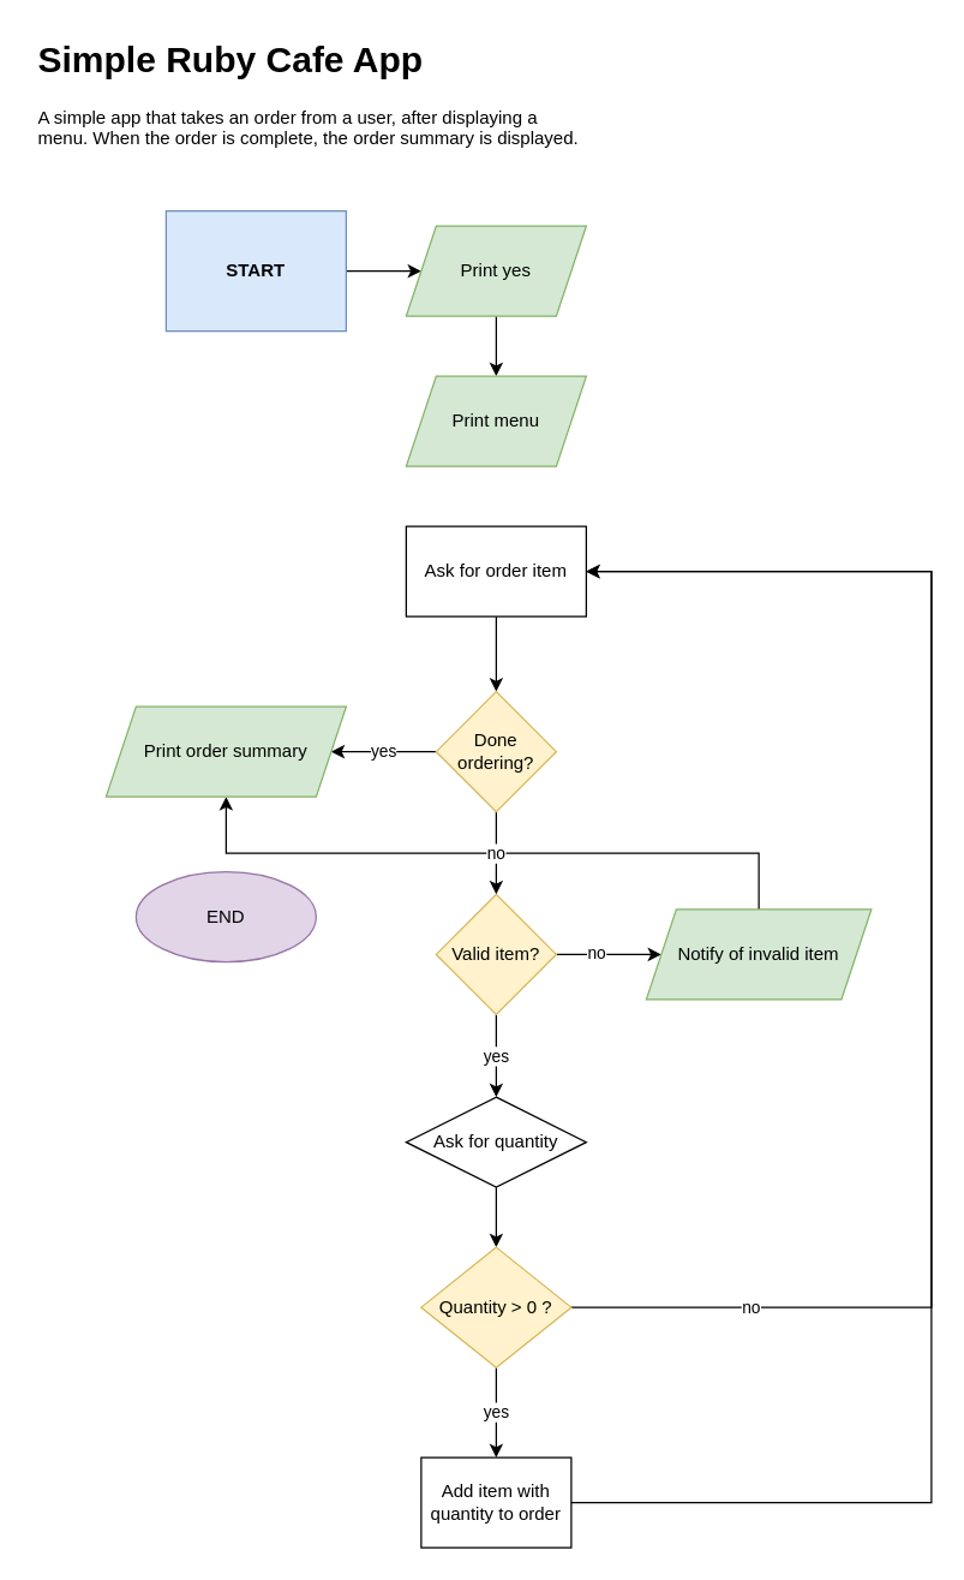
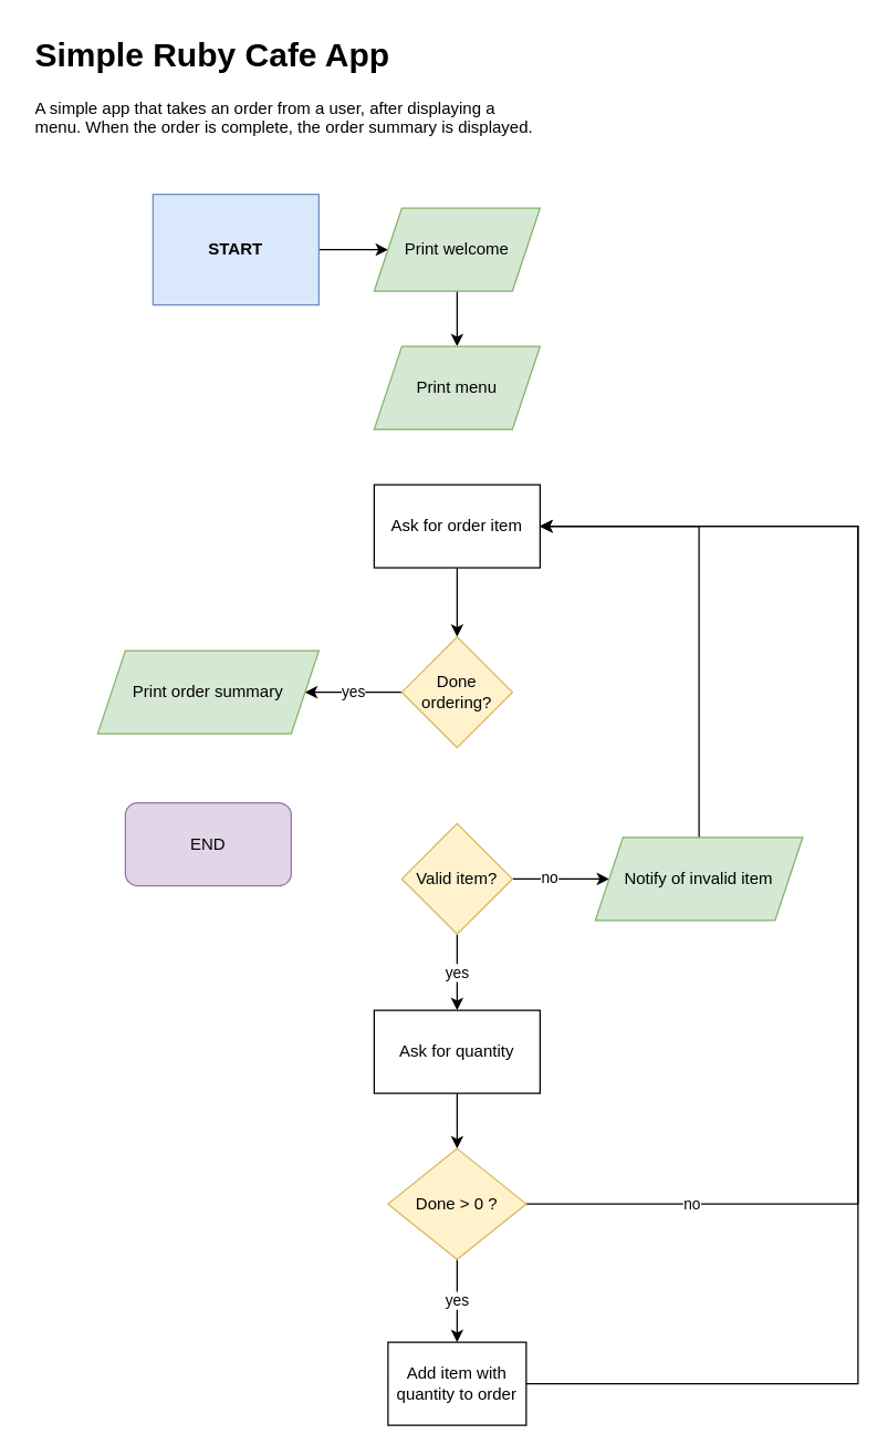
- <mxCell id="6" value="Print yes" style="shape=parallelogram;perimeter=parallelogramPerimeter;whiteSpace=wrap;html=1;fixedSize=1;fillColor=#d5e8d4;strokeColor=#82b366;" vertex="1" parent="1"><mxGeometry x="270" y="150" width="120" height="60" as="geometry" /></mxCell>
+ <mxCell id="6" value="Print welcome" style="shape=parallelogram;perimeter=parallelogramPerimeter;whiteSpace=wrap;html=1;fixedSize=1;fillColor=#d5e8d4;strokeColor=#82b366;" vertex="1" parent="1"><mxGeometry x="270" y="150" width="120" height="60" as="geometry" /></mxCell>
- <mxCell id="16" value="no" style="edgeStyle=orthogonalEdgeStyle;rounded=0;orthogonalLoop=1;jettySize=auto;html=1;" edge="1" parent="1" source="18" target="13"><mxGeometry relative="1" as="geometry" /></mxCell>
- <mxCell id="14" style="edgeStyle=orthogonalEdgeStyle;rounded=0;orthogonalLoop=1;jettySize=auto;html=1;exitX=0.5;exitY=0;exitDx=0;exitDy=0;" edge="1" parent="1" source="15" target="19"><mxGeometry relative="1" as="geometry" /></mxCell>
+ <mxCell id="14" style="edgeStyle=orthogonalEdgeStyle;rounded=0;orthogonalLoop=1;jettySize=auto;html=1;exitX=0.5;exitY=0;exitDx=0;exitDy=0;entryX=1;entryY=0.5;entryDx=0;entryDy=0;" edge="1" parent="1" source="15" target="9"><mxGeometry relative="1" as="geometry" /></mxCell>
- <mxCell id="20" value="END" style="ellipse;whiteSpace=wrap;html=1;fillColor=#e1d5e7;strokeColor=#9673a6;" vertex="1" parent="1"><mxGeometry x="90" y="580" width="120" height="60" as="geometry" /></mxCell>
+ <mxCell id="20" value="END" style="whiteSpace=wrap;html=1;fillColor=#e1d5e7;strokeColor=#9673a6;rounded=1;" vertex="1" parent="1"><mxGeometry x="90" y="580" width="120" height="60" as="geometry" /></mxCell>
- <mxCell id="22" value="Ask for quantity" style="rhombus;whiteSpace=wrap;html=1;" vertex="1" parent="1"><mxGeometry x="270" y="730" width="120" height="60" as="geometry" /></mxCell>
+ <mxCell id="22" value="Ask for quantity" style="whiteSpace=wrap;html=1;" vertex="1" parent="1"><mxGeometry x="270" y="730" width="120" height="60" as="geometry" /></mxCell>
- <mxCell id="25" value="Quantity &amp;gt; 0 ?" style="rhombus;whiteSpace=wrap;html=1;fillColor=#fff2cc;strokeColor=#d6b656;" vertex="1" parent="1"><mxGeometry x="280" y="830" width="100" height="80" as="geometry" /></mxCell>
+ <mxCell id="25" value="Done &amp;gt; 0 ?" style="rhombus;whiteSpace=wrap;html=1;fillColor=#fff2cc;strokeColor=#d6b656;" vertex="1" parent="1"><mxGeometry x="280" y="830" width="100" height="80" as="geometry" /></mxCell>
